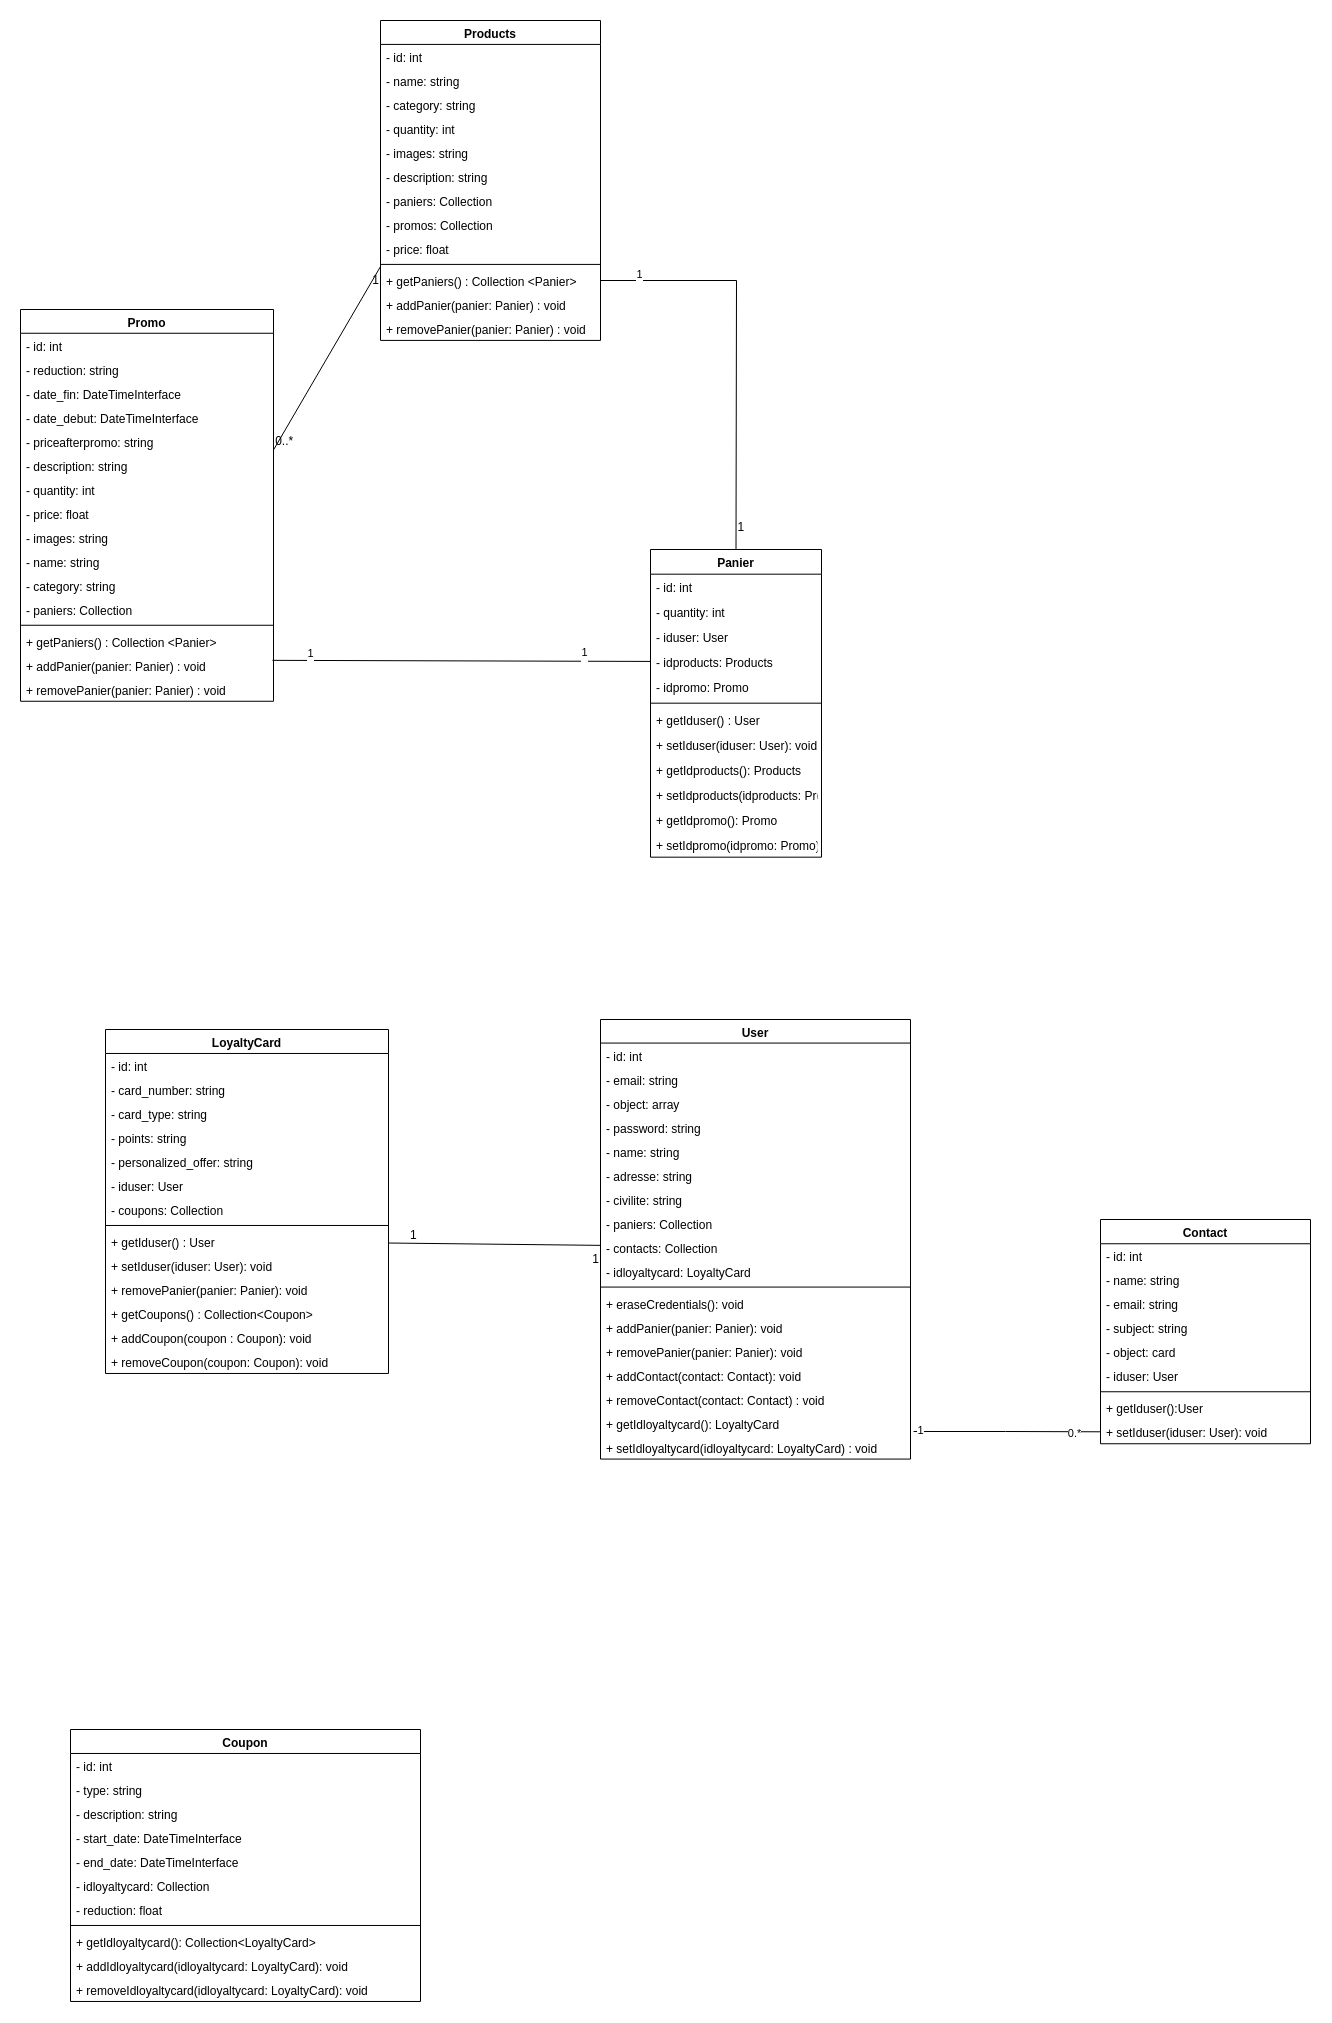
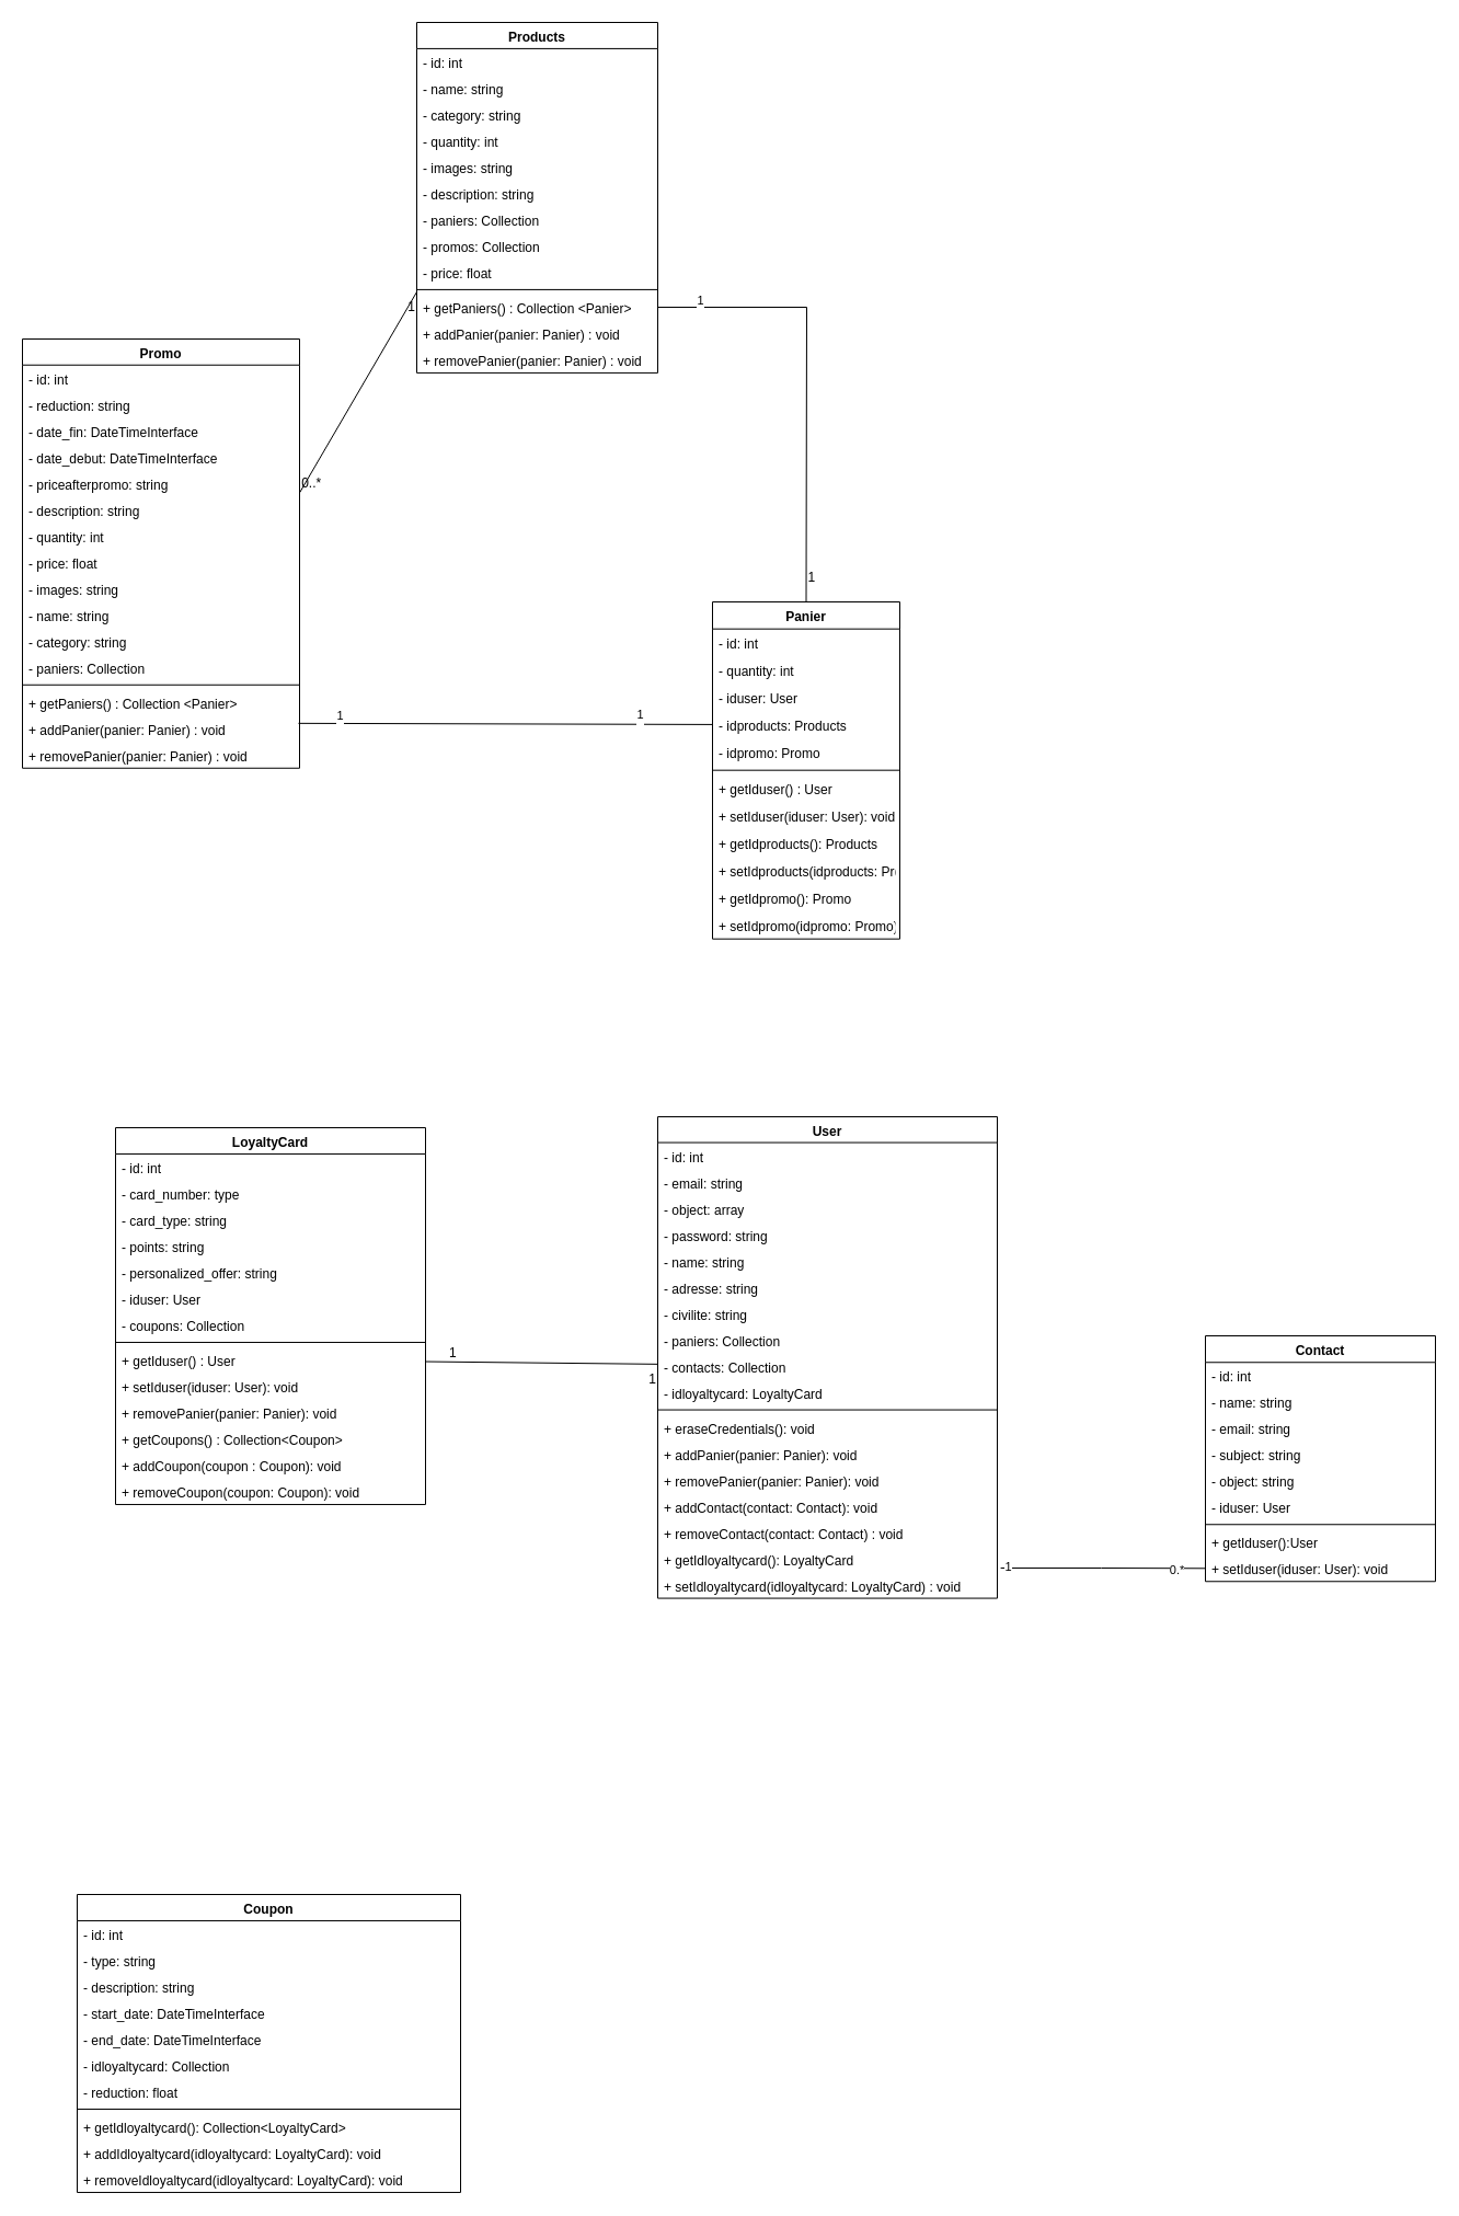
- <mxCell id="70" value="- card_number: string" style="text;strokeColor=none;fillColor=none;align=left;verticalAlign=top;spacingLeft=4;spacingRight=4;overflow=hidden;rotatable=0;points=[[0,0.5],[1,0.5]];portConstraint=eastwest;" vertex="1" parent="68"><mxGeometry y="47.977" width="283" height="24" as="geometry" /></mxCell>
+ <mxCell id="70" value="- card_number: type" style="text;strokeColor=none;fillColor=none;align=left;verticalAlign=top;spacingLeft=4;spacingRight=4;overflow=hidden;rotatable=0;points=[[0,0.5],[1,0.5]];portConstraint=eastwest;" vertex="1" parent="68"><mxGeometry y="47.977" width="283" height="24" as="geometry" /></mxCell>
- <mxCell id="100" value="- object: card" style="text;strokeColor=none;fillColor=none;align=left;verticalAlign=top;spacingLeft=4;spacingRight=4;overflow=hidden;rotatable=0;points=[[0,0.5],[1,0.5]];portConstraint=eastwest;" vertex="1" parent="95"><mxGeometry y="120.25" width="210" height="24" as="geometry" /></mxCell>
+ <mxCell id="100" value="- object: string" style="text;strokeColor=none;fillColor=none;align=left;verticalAlign=top;spacingLeft=4;spacingRight=4;overflow=hidden;rotatable=0;points=[[0,0.5],[1,0.5]];portConstraint=eastwest;" vertex="1" parent="95"><mxGeometry y="120.25" width="210" height="24" as="geometry" /></mxCell>
